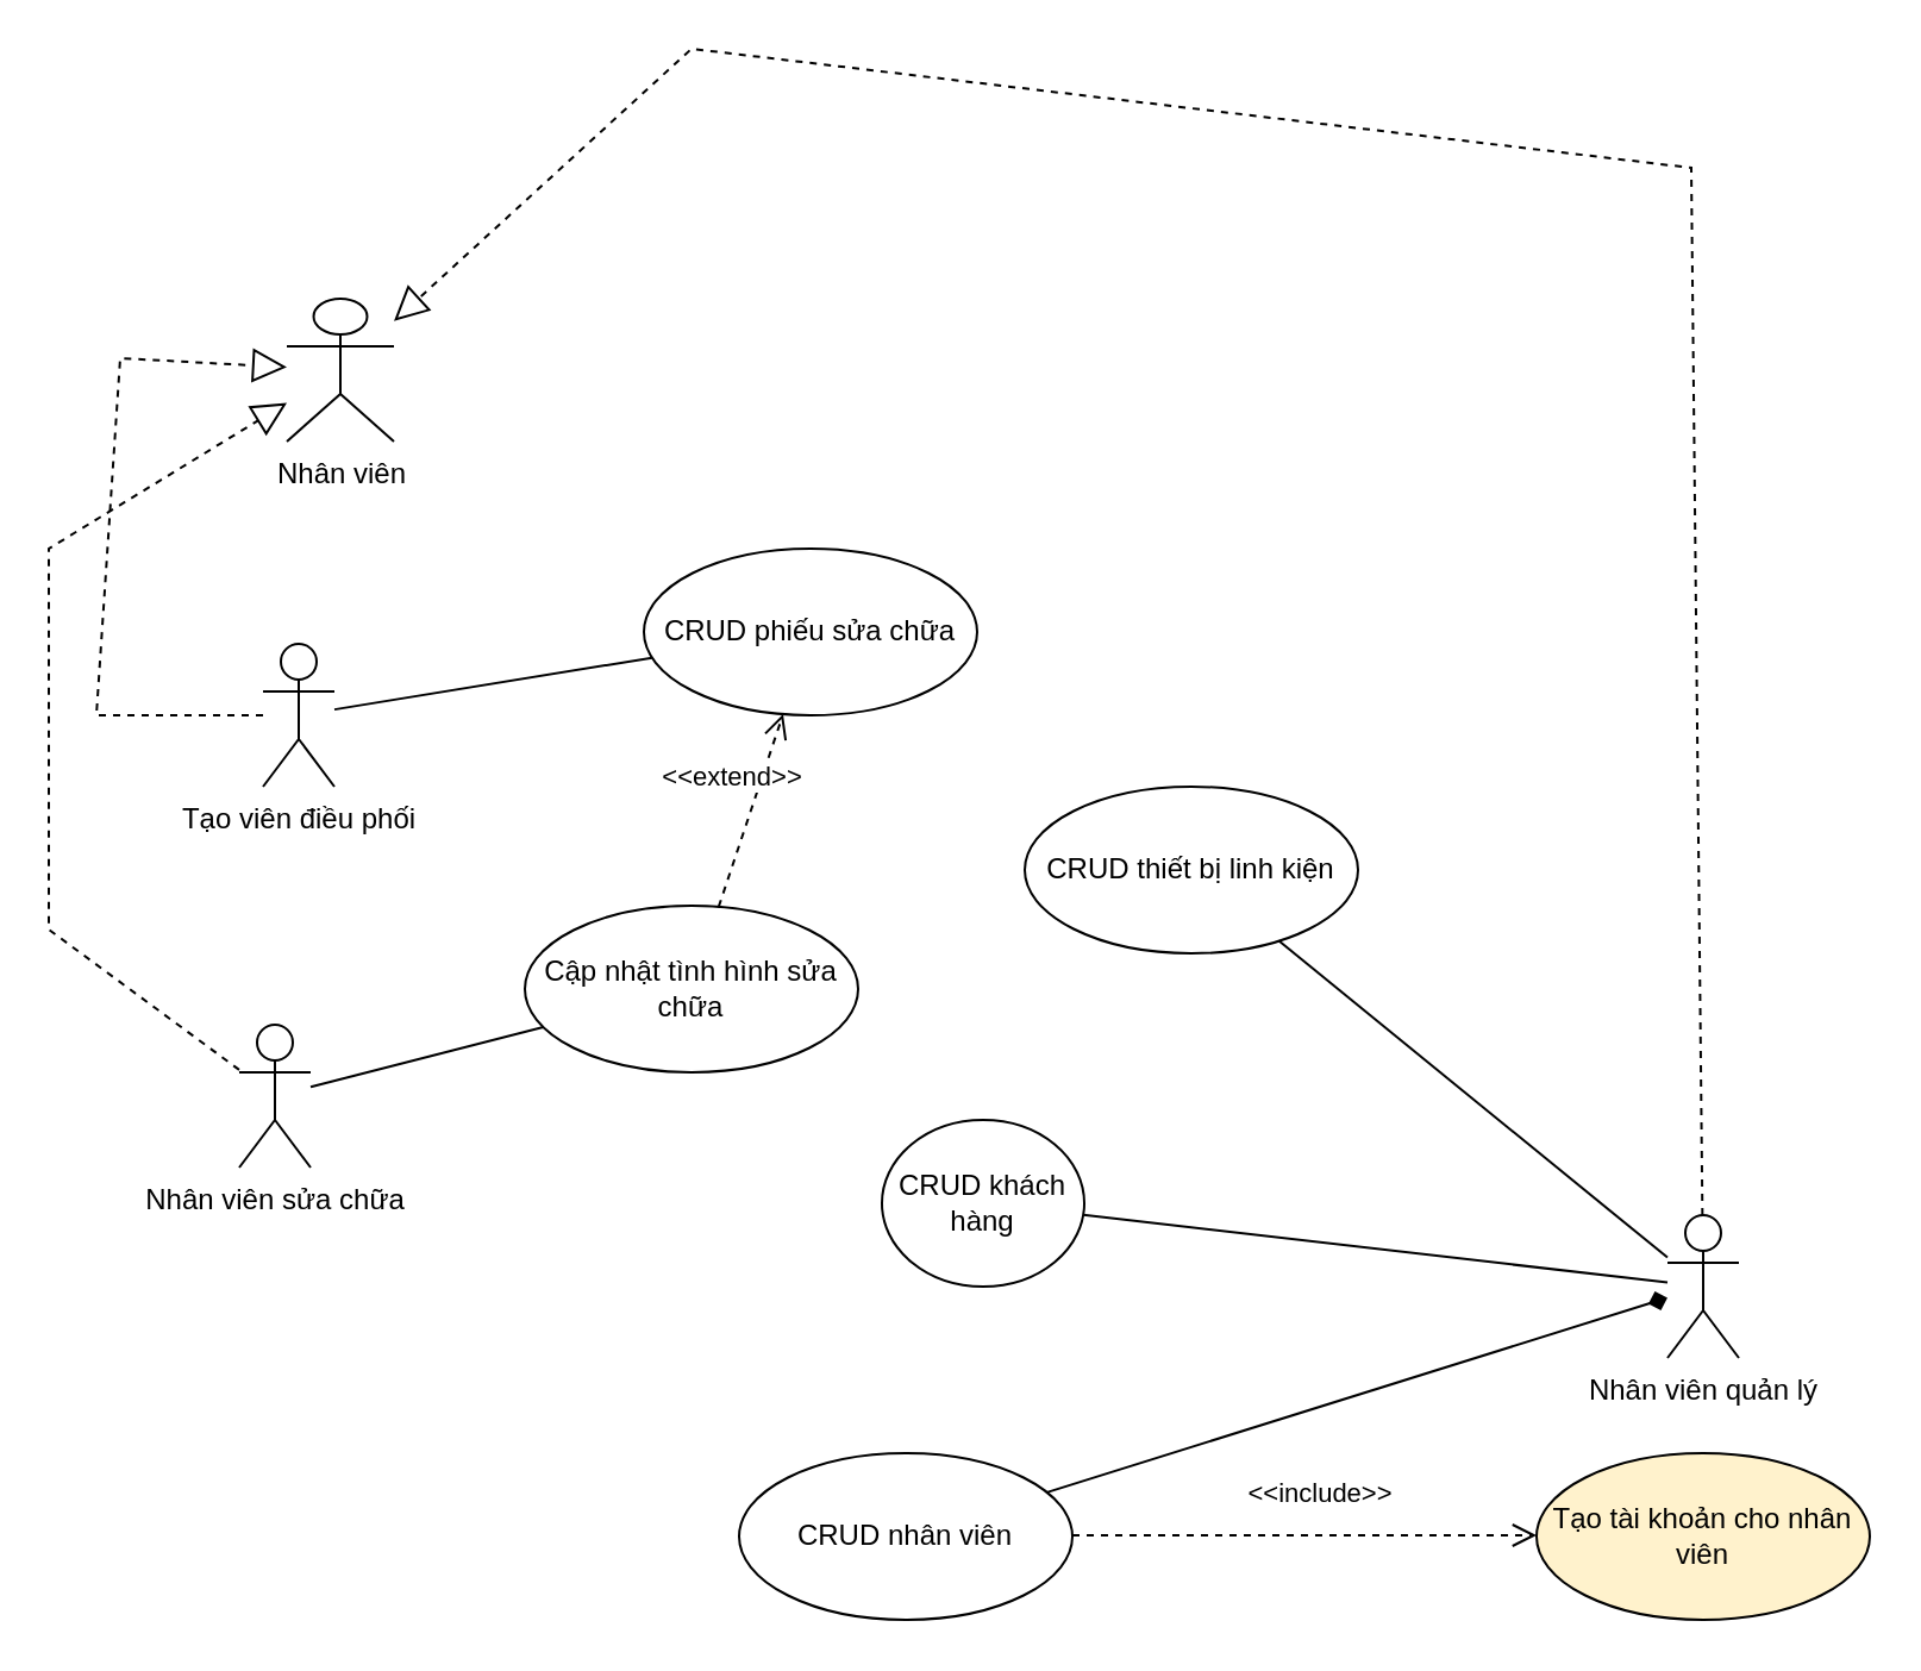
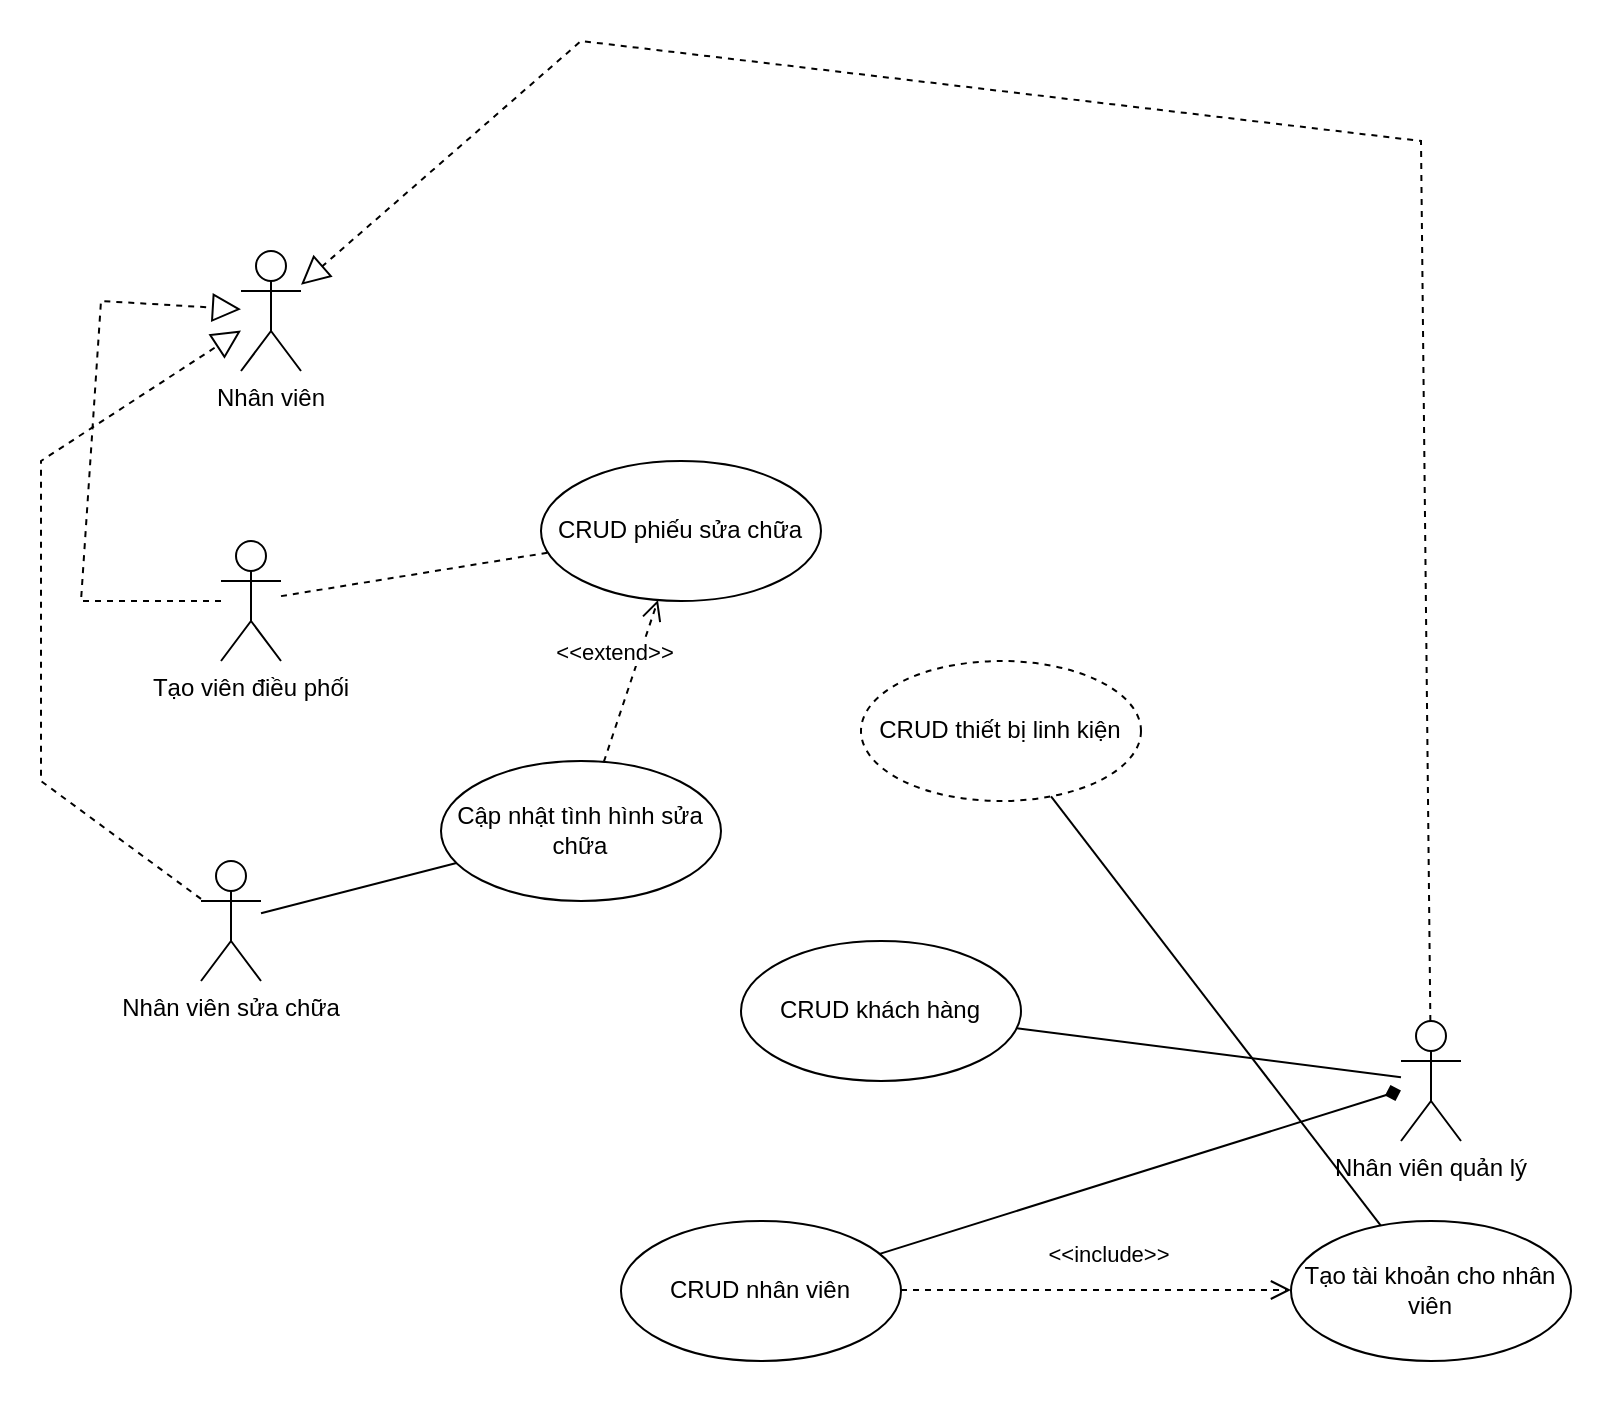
- <mxCell id="6" value="Nhân viên" style="shape=umlActor;verticalLabelPosition=bottom;verticalAlign=top;html=1;outlineConnect=0;" parent="1" vertex="1"><mxGeometry x="120" y="125" width="45" height="60" as="geometry" /></mxCell>
+ <mxCell id="6" value="Nhân viên" style="shape=umlActor;verticalLabelPosition=bottom;verticalAlign=top;html=1;outlineConnect=0;" parent="1" vertex="1"><mxGeometry x="120" y="125" width="30" height="60" as="geometry" /></mxCell>
- <mxCell id="12" value="" style="endArrow=none;html=1;rounded=0;" parent="1" source="2" target="5" edge="1"><mxGeometry width="50" height="50" relative="1" as="geometry"><mxPoint x="190" y="330" as="sourcePoint" /><mxPoint x="240" y="280" as="targetPoint" /></mxGeometry></mxCell>
+ <mxCell id="12" value="" style="endArrow=none;html=1;rounded=0;dashed=1;" parent="1" source="2" target="5" edge="1"><mxGeometry width="50" height="50" relative="1" as="geometry"><mxPoint x="190" y="330" as="sourcePoint" /><mxPoint x="240" y="280" as="targetPoint" /></mxGeometry></mxCell>
- <mxCell id="7" value="CRUD thiết bị linh kiện" style="ellipse;whiteSpace=wrap;html=1;" parent="1" vertex="1"><mxGeometry x="430" y="330" width="140" height="70" as="geometry" /></mxCell>
+ <mxCell id="7" value="CRUD thiết bị linh kiện" style="ellipse;whiteSpace=wrap;html=1;dashed=1;" parent="1" vertex="1"><mxGeometry x="430" y="330" width="140" height="70" as="geometry" /></mxCell>
- <mxCell id="20" value="" style="endArrow=none;html=1;rounded=0;" parent="1" source="7" target="4" edge="1"><mxGeometry width="50" height="50" relative="1" as="geometry"><mxPoint x="160" y="486.143" as="sourcePoint" /><mxPoint x="257.75" y="461.007" as="targetPoint" /></mxGeometry></mxCell>
+ <mxCell id="20" value="" style="endArrow=none;html=1;rounded=0;" parent="1" source="7" target="11" edge="1"><mxGeometry width="50" height="50" relative="1" as="geometry"><mxPoint x="160" y="486.143" as="sourcePoint" /><mxPoint x="257.75" y="461.007" as="targetPoint" /></mxGeometry></mxCell>
- <mxCell id="9" value="CRUD khách hàng" style="ellipse;whiteSpace=wrap;html=1;" parent="1" vertex="1"><mxGeometry x="370" y="470" width="85" height="70" as="geometry" /></mxCell>
+ <mxCell id="9" value="CRUD khách hàng" style="ellipse;whiteSpace=wrap;html=1;" parent="1" vertex="1"><mxGeometry x="370" y="470" width="140" height="70" as="geometry" /></mxCell>
- <mxCell id="11" value="Tạo tài khoản cho nhân viên" style="ellipse;whiteSpace=wrap;html=1;fillColor=#fff2cc;" parent="1" vertex="1"><mxGeometry x="645" y="610" width="140" height="70" as="geometry" /></mxCell>
+ <mxCell id="11" value="Tạo tài khoản cho nhân viên" style="ellipse;whiteSpace=wrap;html=1;" parent="1" vertex="1"><mxGeometry x="645" y="610" width="140" height="70" as="geometry" /></mxCell>
